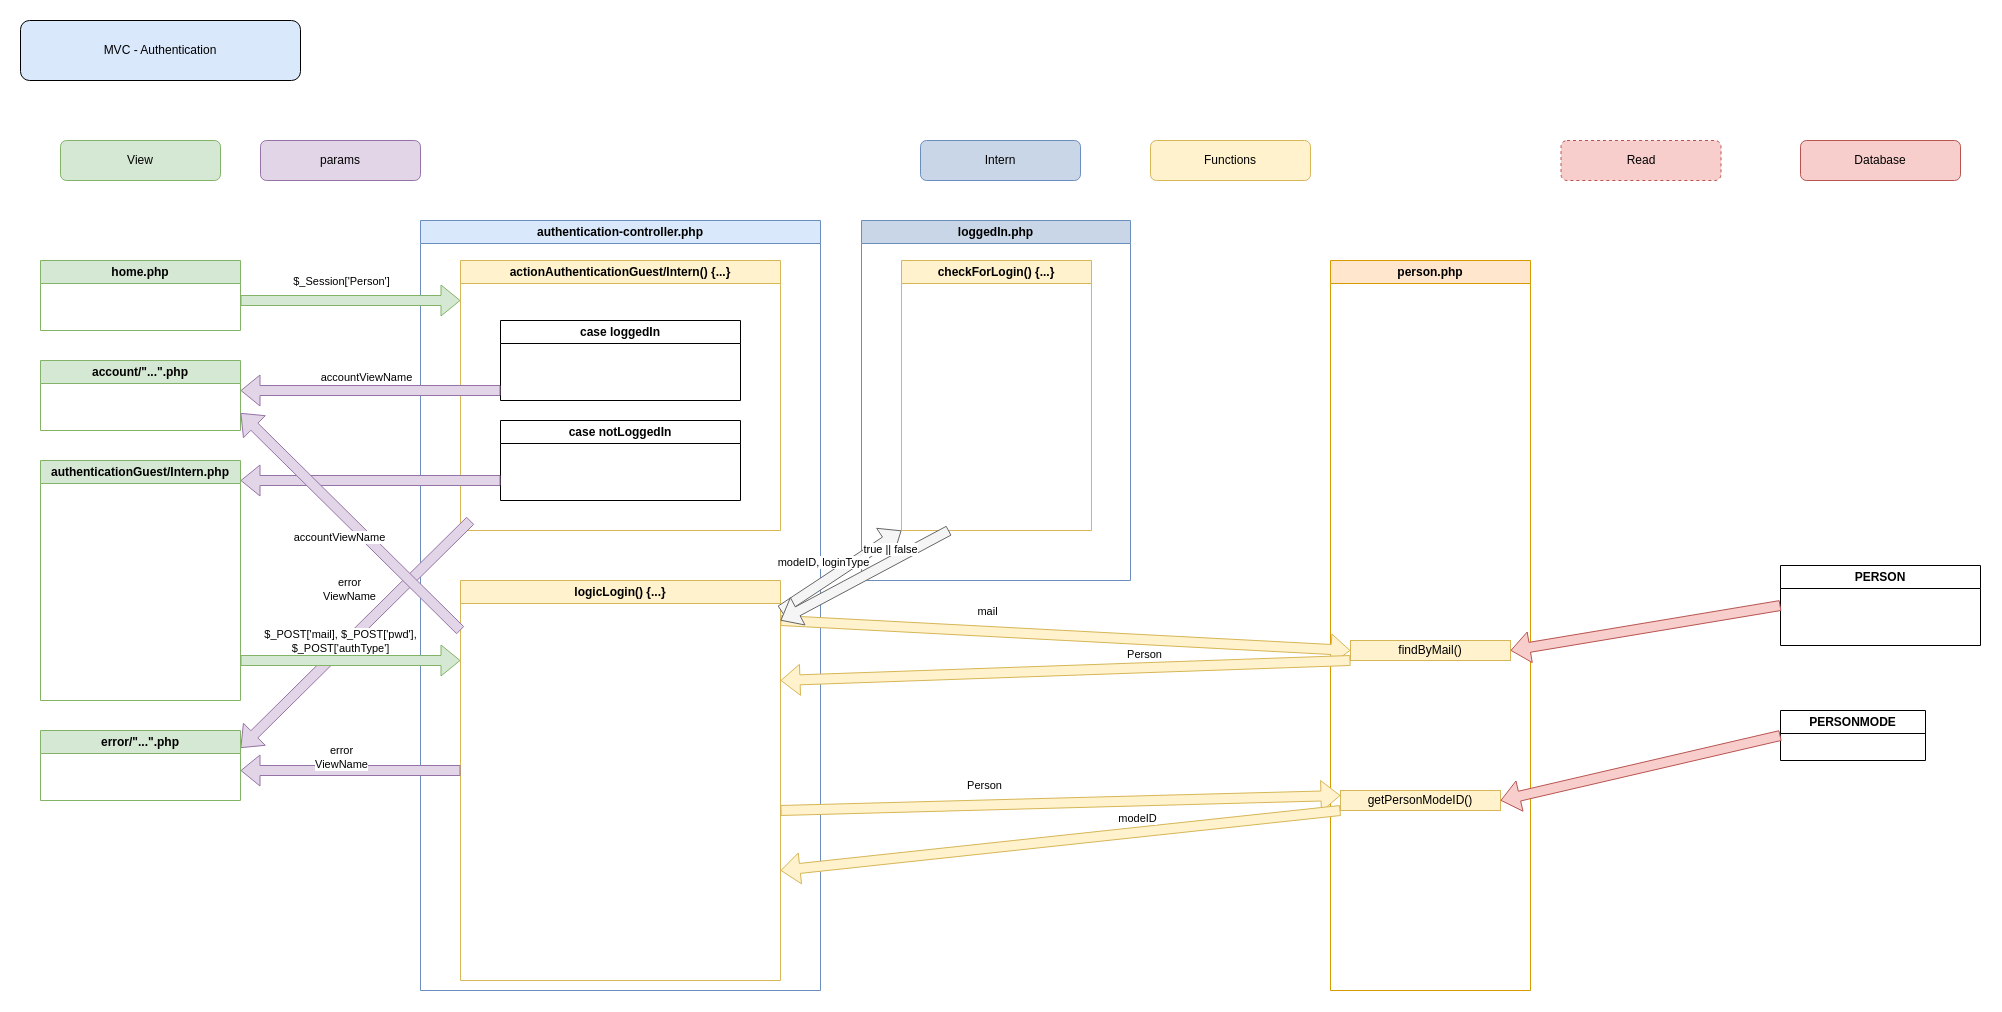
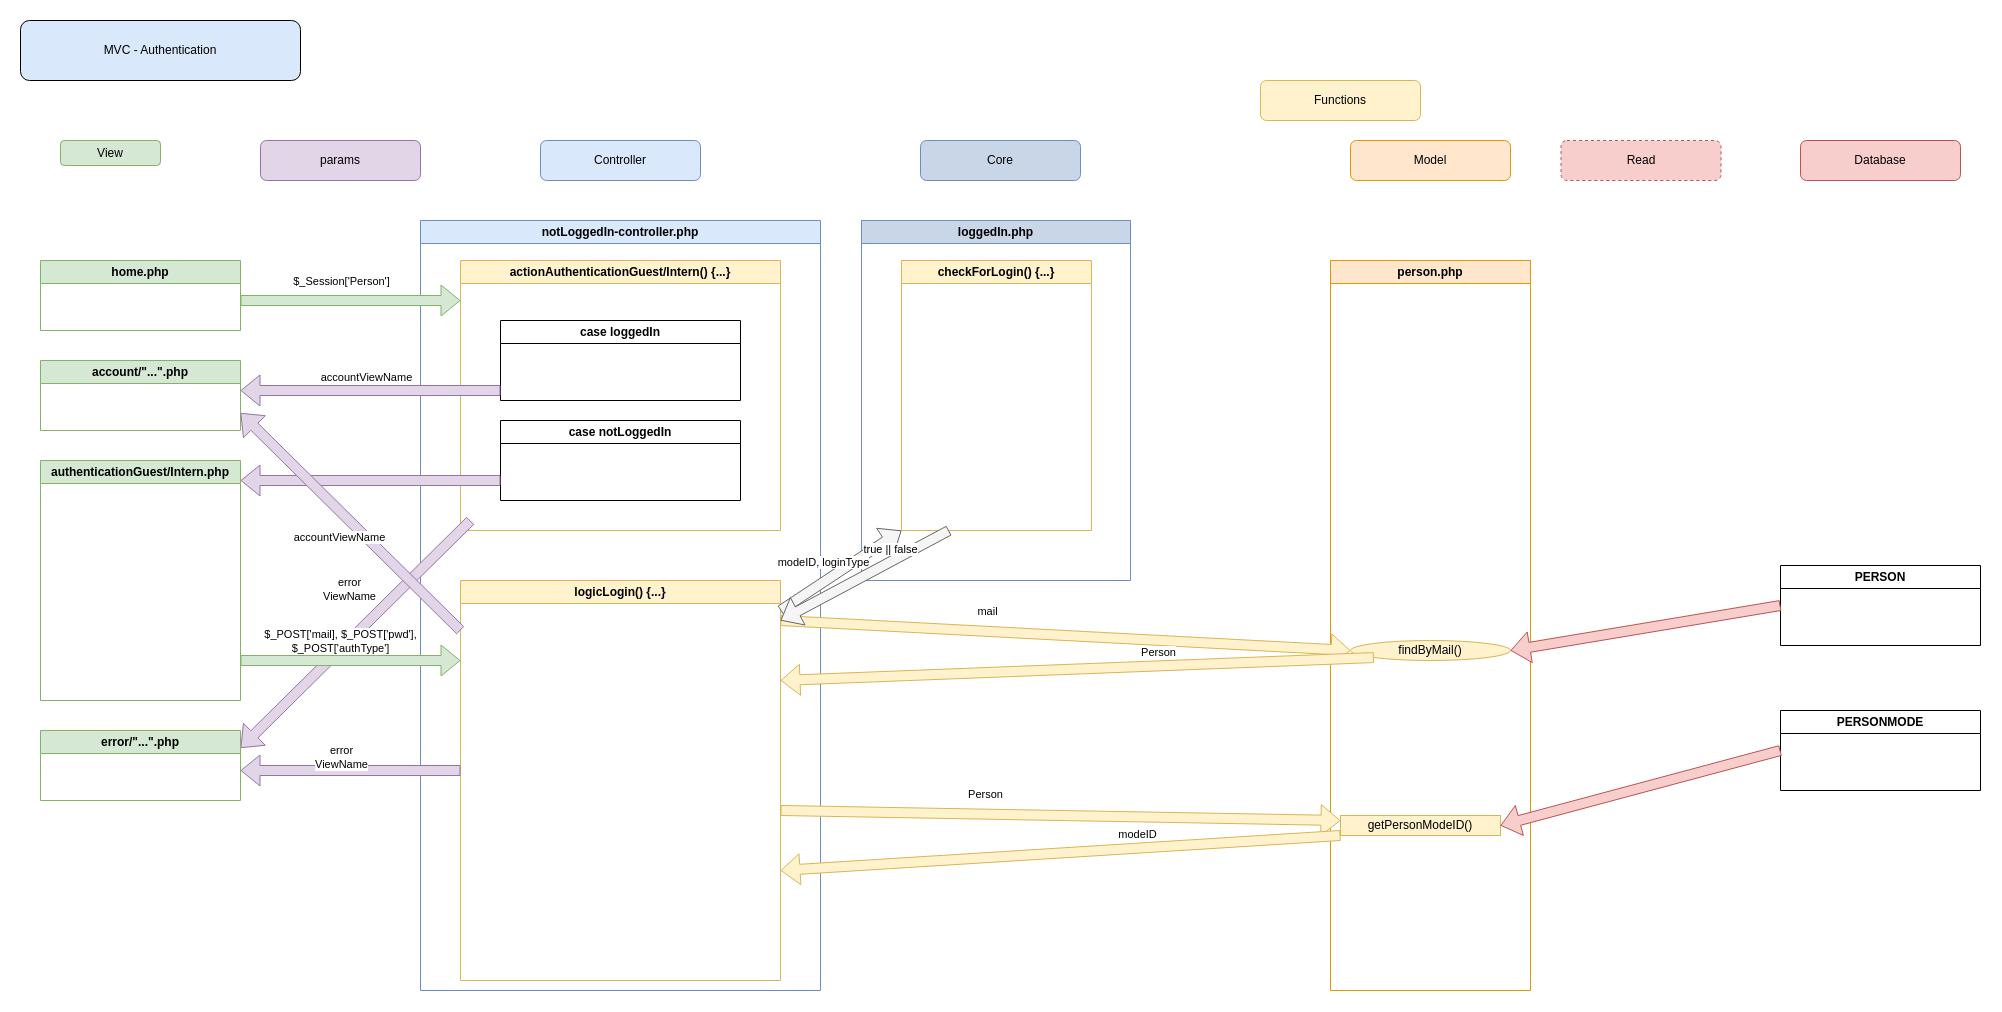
- <mxCell id="2" value="View" style="rounded=1;whiteSpace=wrap;html=1;fillColor=#d5e8d4;strokeColor=#82b366;" parent="1" vertex="1"><mxGeometry x="60" y="140" width="160" height="40" as="geometry" /></mxCell>
+ <mxCell id="2" value="View" style="rounded=1;whiteSpace=wrap;html=1;fillColor=#d5e8d4;strokeColor=#82b366;" parent="1" vertex="1"><mxGeometry x="60" y="140" width="100" height="25" as="geometry" /></mxCell>
+ <mxCell id="3" value="Controller" style="rounded=1;whiteSpace=wrap;html=1;fillColor=#dae8fc;strokeColor=#6c8ebf;" parent="1" vertex="1"><mxGeometry x="540" y="140" width="160" height="40" as="geometry" /></mxCell>
- <mxCell id="50" value="Intern" style="rounded=1;whiteSpace=wrap;html=1;fillColor=#C9D6E8;strokeColor=#6c8ebf;" vertex="1" parent="1"><mxGeometry x="920" y="140" width="160" height="40" as="geometry" /></mxCell>
+ <mxCell id="50" value="Core" style="rounded=1;whiteSpace=wrap;html=1;fillColor=#C9D6E8;strokeColor=#6c8ebf;" vertex="1" parent="1"><mxGeometry x="920" y="140" width="160" height="40" as="geometry" /></mxCell>
- <mxCell id="28" value="Functions" style="rounded=1;whiteSpace=wrap;html=1;fillColor=#fff2cc;strokeColor=#d6b656;" parent="1" vertex="1"><mxGeometry x="1150" y="140" width="160" height="40" as="geometry" /></mxCell>
+ <mxCell id="28" value="Functions" style="rounded=1;whiteSpace=wrap;html=1;fillColor=#fff2cc;strokeColor=#d6b656;" parent="1" vertex="1"><mxGeometry x="1260" y="80" width="160" height="40" as="geometry" /></mxCell>
+ <mxCell id="4" value="Model" style="rounded=1;whiteSpace=wrap;html=1;fillColor=#ffe6cc;strokeColor=#d79b00;" parent="1" vertex="1"><mxGeometry x="1350" y="140" width="160" height="40" as="geometry" /></mxCell>
- <mxCell id="8" value="authentication-controller.php" style="swimlane;whiteSpace=wrap;html=1;fillColor=#dae8fc;strokeColor=#6c8ebf;" parent="1" vertex="1"><mxGeometry x="420" y="220" width="400" height="770" as="geometry" /></mxCell>
+ <mxCell id="8" value="notLoggedIn-controller.php" style="swimlane;whiteSpace=wrap;html=1;fillColor=#dae8fc;strokeColor=#6c8ebf;" parent="1" vertex="1"><mxGeometry x="420" y="220" width="400" height="770" as="geometry" /></mxCell>
- <mxCell id="21" value="findByMail()" style="rounded=0;whiteSpace=wrap;html=1;fillColor=#fff2cc;strokeColor=#d6b656;" parent="20" vertex="1"><mxGeometry x="20" y="380" width="160" height="20" as="geometry" /></mxCell>
+ <mxCell id="21" value="findByMail()" style="ellipse;whiteSpace=wrap;html=1;fillColor=#fff2cc;strokeColor=#d6b656;" parent="20" vertex="1"><mxGeometry x="20" y="380" width="160" height="20" as="geometry" /></mxCell>
- <mxCell id="25" value="PERSONMODE" style="swimlane;whiteSpace=wrap;html=1;" parent="1" vertex="1"><mxGeometry x="1780" y="710" width="145" height="50" as="geometry" /></mxCell>
+ <mxCell id="25" value="PERSONMODE" style="swimlane;whiteSpace=wrap;html=1;" parent="1" vertex="1"><mxGeometry x="1780" y="710" width="200" height="80" as="geometry" /></mxCell>
- <mxCell id="23" value="getPersonModeID()" style="rounded=0;whiteSpace=wrap;html=1;fillColor=#fff2cc;strokeColor=#d6b656;" parent="20" vertex="1"><mxGeometry x="10" y="530" width="160" height="20" as="geometry" /></mxCell>
+ <mxCell id="23" value="getPersonModeID()" style="rounded=0;whiteSpace=wrap;html=1;fillColor=#fff2cc;strokeColor=#d6b656;" parent="20" vertex="1"><mxGeometry x="10" y="555" width="160" height="20" as="geometry" /></mxCell>
